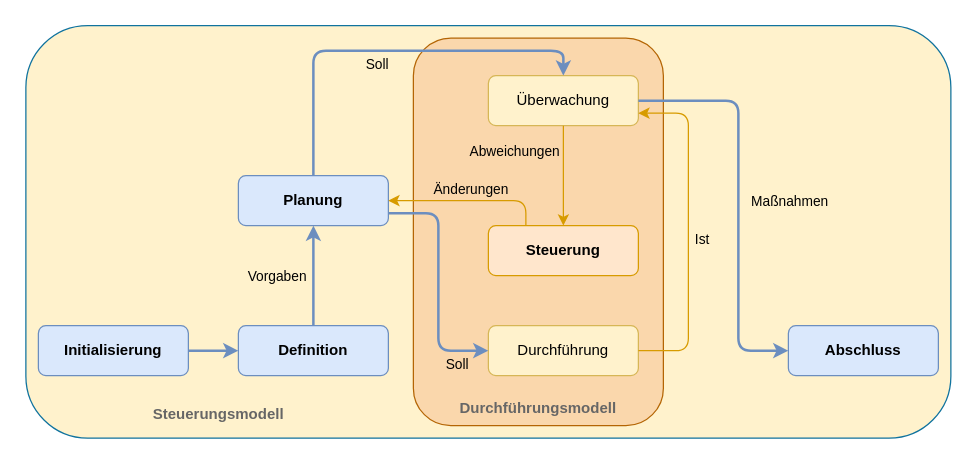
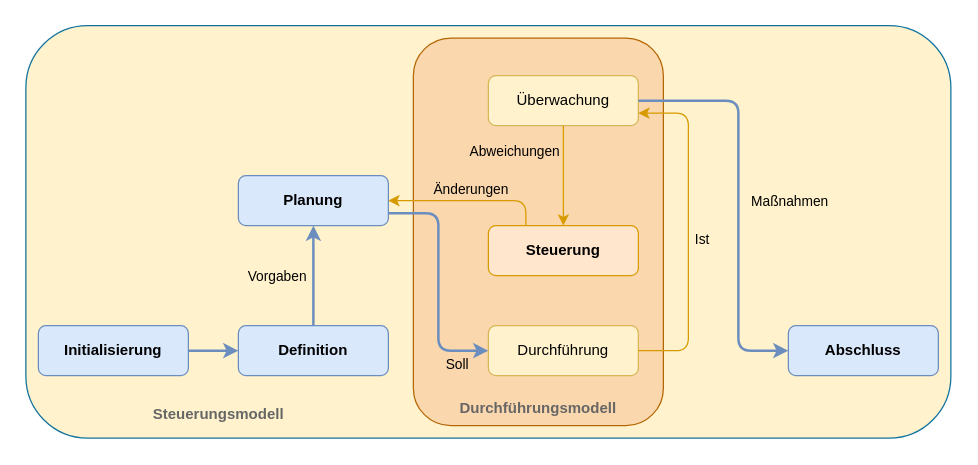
- <mxCell id="14" value="" style="endArrow=classic;html=1;strokeWidth=2;exitX=0.5;exitY=0;exitDx=0;exitDy=0;entryX=0.5;entryY=0;entryDx=0;entryDy=0;fillColor=#dae8fc;strokeColor=#6c8ebf;" parent="1" source="7" target="13" edge="1"><mxGeometry relative="1" as="geometry"><mxPoint x="230" y="90" as="sourcePoint" /><mxPoint x="330" y="90" as="targetPoint" /><Array as="points"><mxPoint x="250" y="40" /><mxPoint x="450" y="40" /></Array></mxGeometry></mxCell>
- <mxCell id="15" value="Soll" style="edgeLabel;resizable=0;html=1;align=center;verticalAlign=middle;labelBackgroundColor=none;" parent="14" connectable="0" vertex="1"><mxGeometry relative="1" as="geometry"><mxPoint x="-10" y="10" as="offset" /></mxGeometry></mxCell>
